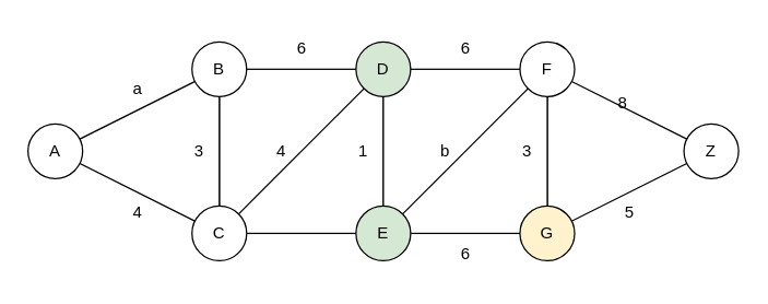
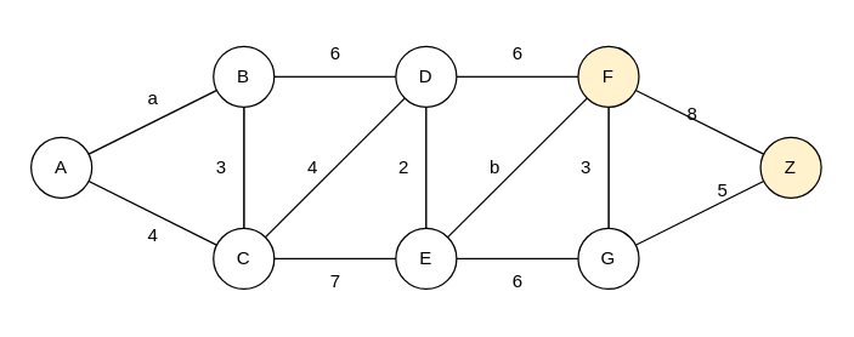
- <mxCell id="8" value="D" style="ellipse;whiteSpace=wrap;html=1;aspect=fixed;fillColor=#d5e8d4;" vertex="1" parent="1"><mxGeometry x="260" y="30" width="40" height="40" as="geometry" /></mxCell>
+ <mxCell id="8" value="D" style="ellipse;whiteSpace=wrap;html=1;aspect=fixed;" vertex="1" parent="1"><mxGeometry x="260" y="30" width="40" height="40" as="geometry" /></mxCell>
- <mxCell id="13" value="F" style="ellipse;whiteSpace=wrap;html=1;aspect=fixed;" vertex="1" parent="1"><mxGeometry x="380" y="30" width="40" height="40" as="geometry" /></mxCell>
+ <mxCell id="13" value="F" style="ellipse;whiteSpace=wrap;html=1;aspect=fixed;fillColor=#fff2cc;" vertex="1" parent="1"><mxGeometry x="380" y="30" width="40" height="40" as="geometry" /></mxCell>
- <mxCell id="20" value="1" style="text;html=1;align=center;verticalAlign=middle;resizable=0;points=[];autosize=1;strokeColor=none;fillColor=none;" vertex="1" parent="1"><mxGeometry x="250" y="95" width="30" height="30" as="geometry" /></mxCell>
+ <mxCell id="20" value="2" style="text;html=1;align=center;verticalAlign=middle;resizable=0;points=[];autosize=1;strokeColor=none;fillColor=none;" vertex="1" parent="1"><mxGeometry x="250" y="95" width="30" height="30" as="geometry" /></mxCell>
- <mxCell id="15" value="Z" style="ellipse;whiteSpace=wrap;html=1;aspect=fixed;" vertex="1" parent="1"><mxGeometry x="500" y="90" width="40" height="40" as="geometry" /></mxCell>
+ <mxCell id="15" value="Z" style="ellipse;whiteSpace=wrap;html=1;aspect=fixed;fillColor=#fff2cc;" vertex="1" parent="1"><mxGeometry x="500" y="90" width="40" height="40" as="geometry" /></mxCell>
- <mxCell id="28" value="5" style="text;html=1;align=center;verticalAlign=middle;resizable=0;points=[];autosize=1;strokeColor=none;fillColor=none;" vertex="1" parent="1"><mxGeometry x="445" y="140" width="30" height="30" as="geometry" /></mxCell>
+ <mxCell id="28" value="5" style="text;html=1;align=center;verticalAlign=middle;resizable=0;points=[];autosize=1;strokeColor=none;fillColor=none;" vertex="1" parent="1"><mxGeometry x="460" y="110" width="30" height="30" as="geometry" /></mxCell>
- <mxCell id="9" value="E" style="ellipse;whiteSpace=wrap;html=1;aspect=fixed;fillColor=#d5e8d4;" vertex="1" parent="1"><mxGeometry x="260" y="150" width="40" height="40" as="geometry" /></mxCell>
+ <mxCell id="9" value="E" style="ellipse;whiteSpace=wrap;html=1;aspect=fixed;" vertex="1" parent="1"><mxGeometry x="260" y="150" width="40" height="40" as="geometry" /></mxCell>
- <mxCell id="14" value="G" style="ellipse;whiteSpace=wrap;html=1;aspect=fixed;fillColor=#fff2cc;" vertex="1" parent="1"><mxGeometry x="380" y="150" width="40" height="40" as="geometry" /></mxCell>
+ <mxCell id="14" value="G" style="ellipse;whiteSpace=wrap;html=1;aspect=fixed;" vertex="1" parent="1"><mxGeometry x="380" y="150" width="40" height="40" as="geometry" /></mxCell>
+ <mxCell id="22" value="7" style="text;html=1;align=center;verticalAlign=middle;resizable=0;points=[];autosize=1;strokeColor=none;fillColor=none;" vertex="1" parent="1"><mxGeometry x="205" y="170" width="30" height="30" as="geometry" /></mxCell>
